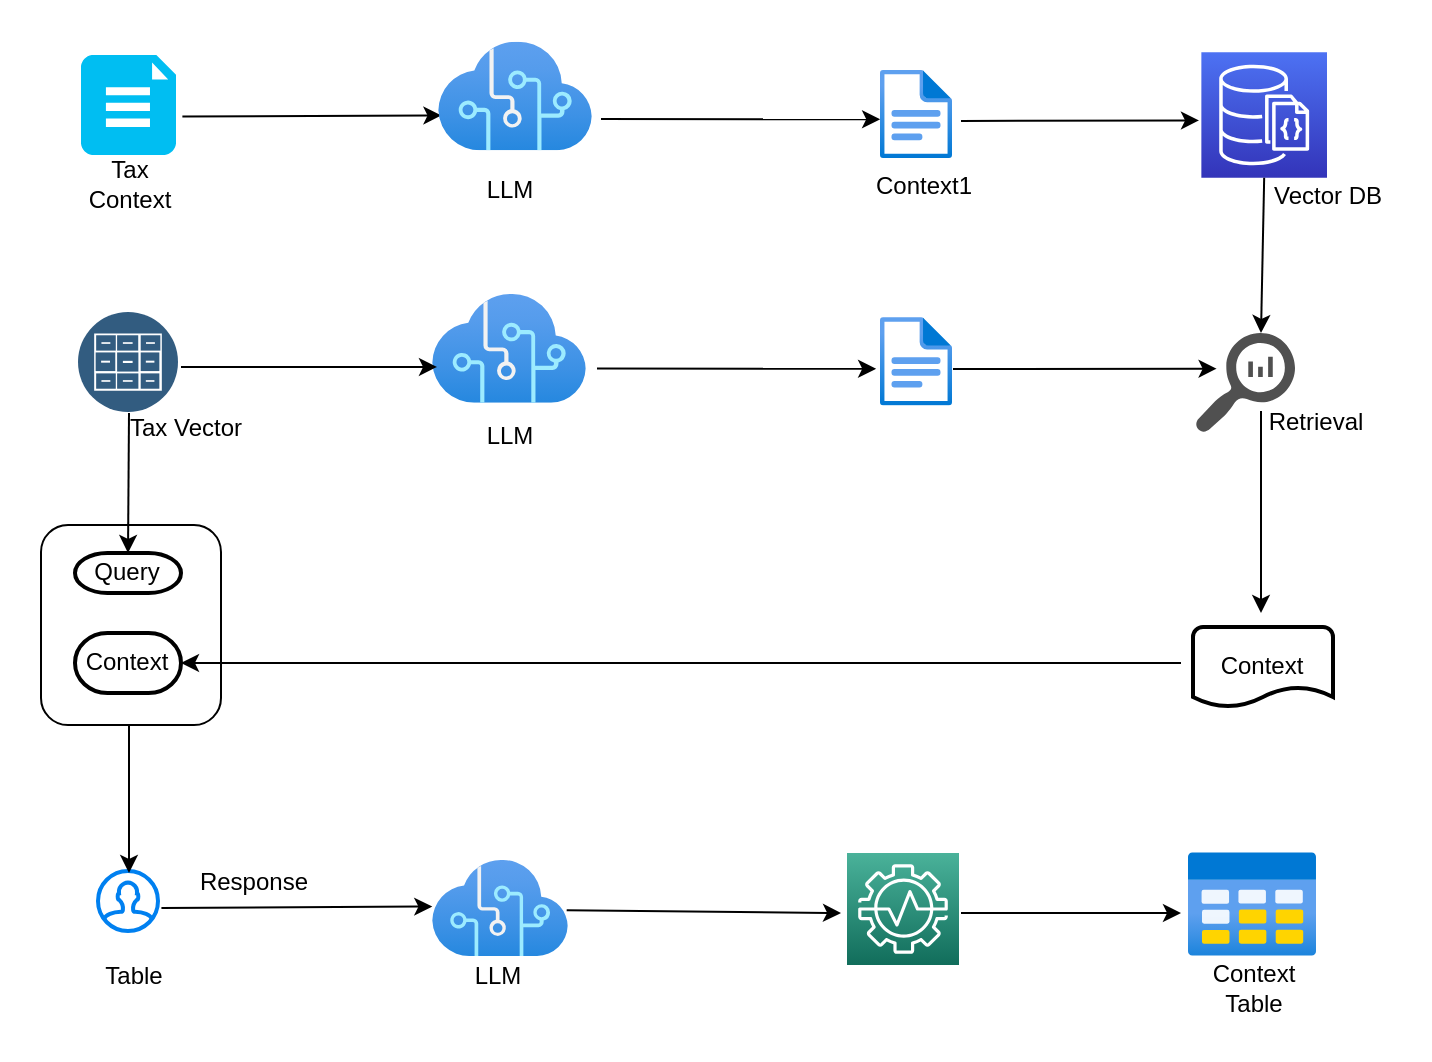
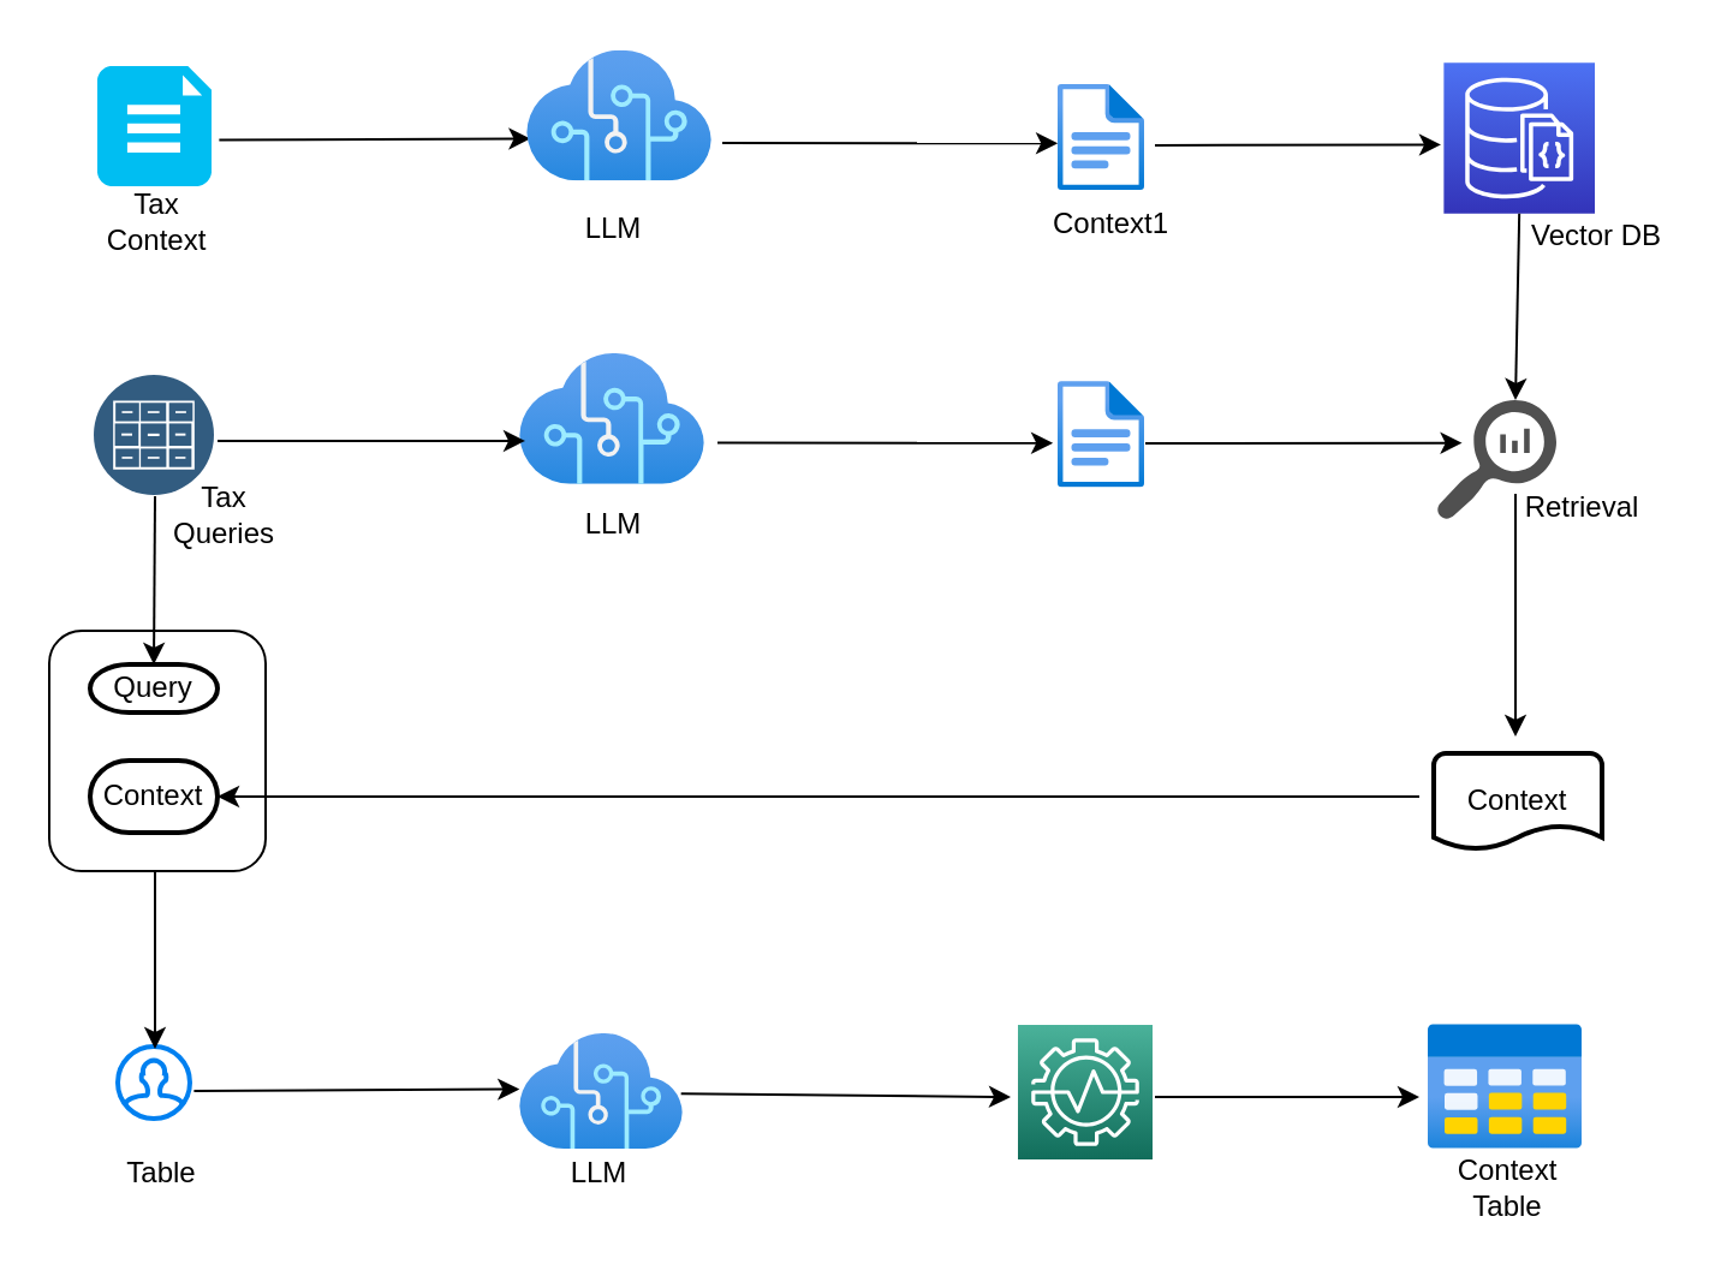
- <mxCell id="18" value="Tax Vector" style="text;html=1;strokeColor=none;fillColor=none;align=center;verticalAlign=middle;whiteSpace=wrap;rounded=0;" parent="1" vertex="1"><mxGeometry x="63" y="199" width="60" height="30" as="geometry" /></mxCell>
+ <mxCell id="18" value="Tax Queries" style="text;html=1;strokeColor=none;fillColor=none;align=center;verticalAlign=middle;whiteSpace=wrap;rounded=0;" parent="1" vertex="1"><mxGeometry x="63" y="199" width="60" height="30" as="geometry" /></mxCell>
- <mxCell id="15" value="Response" style="text;html=1;strokeColor=none;fillColor=none;align=center;verticalAlign=middle;whiteSpace=wrap;rounded=0;" parent="1" vertex="1"><mxGeometry x="97" y="426" width="60" height="30" as="geometry" /></mxCell>
